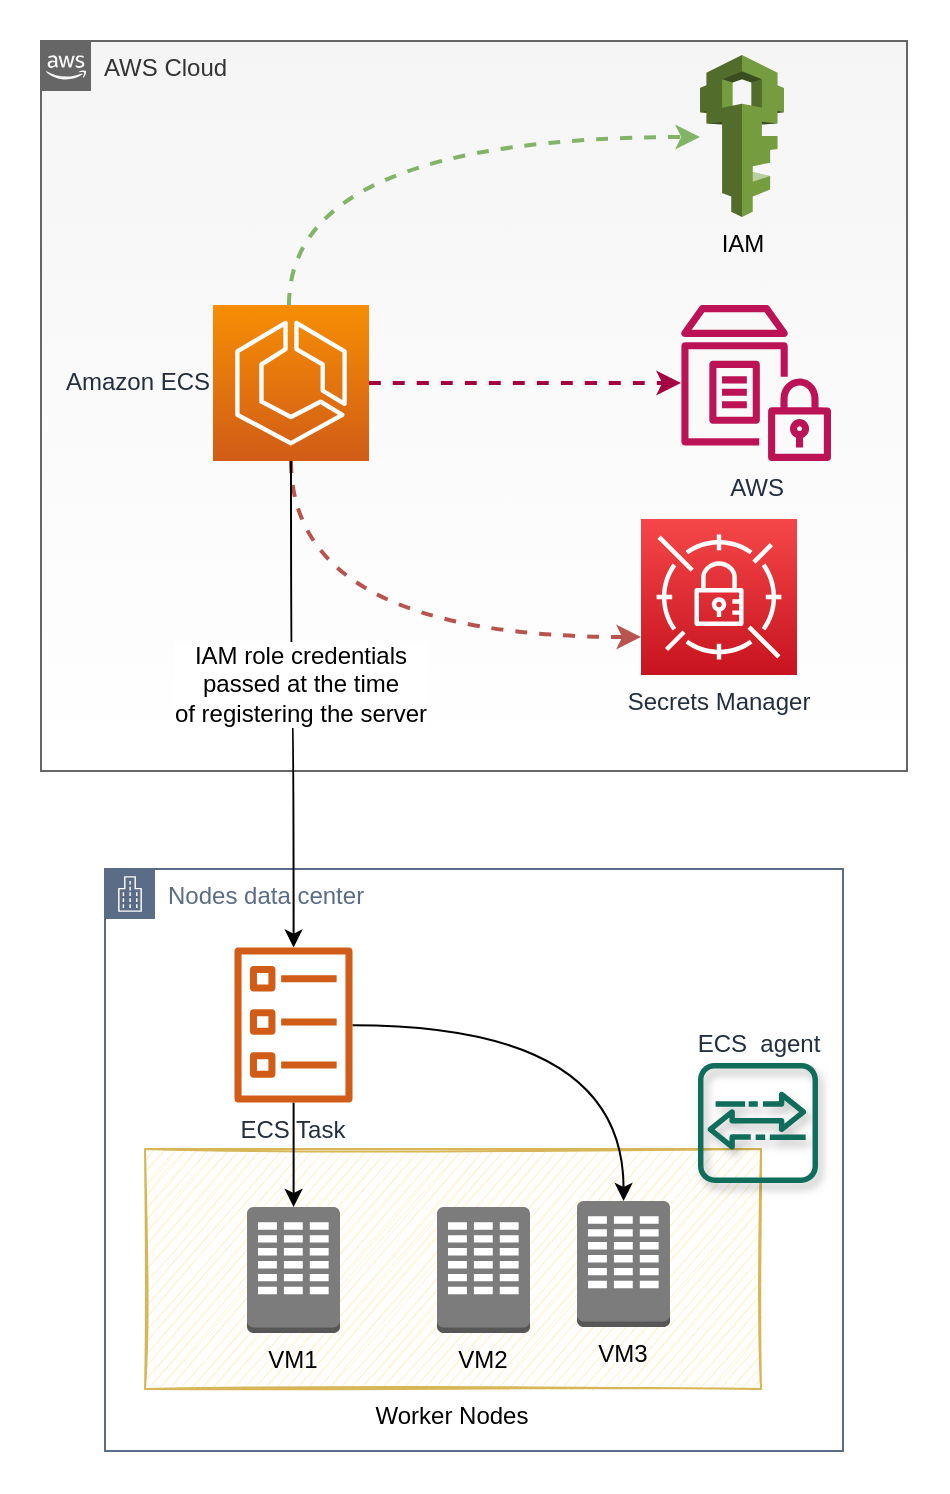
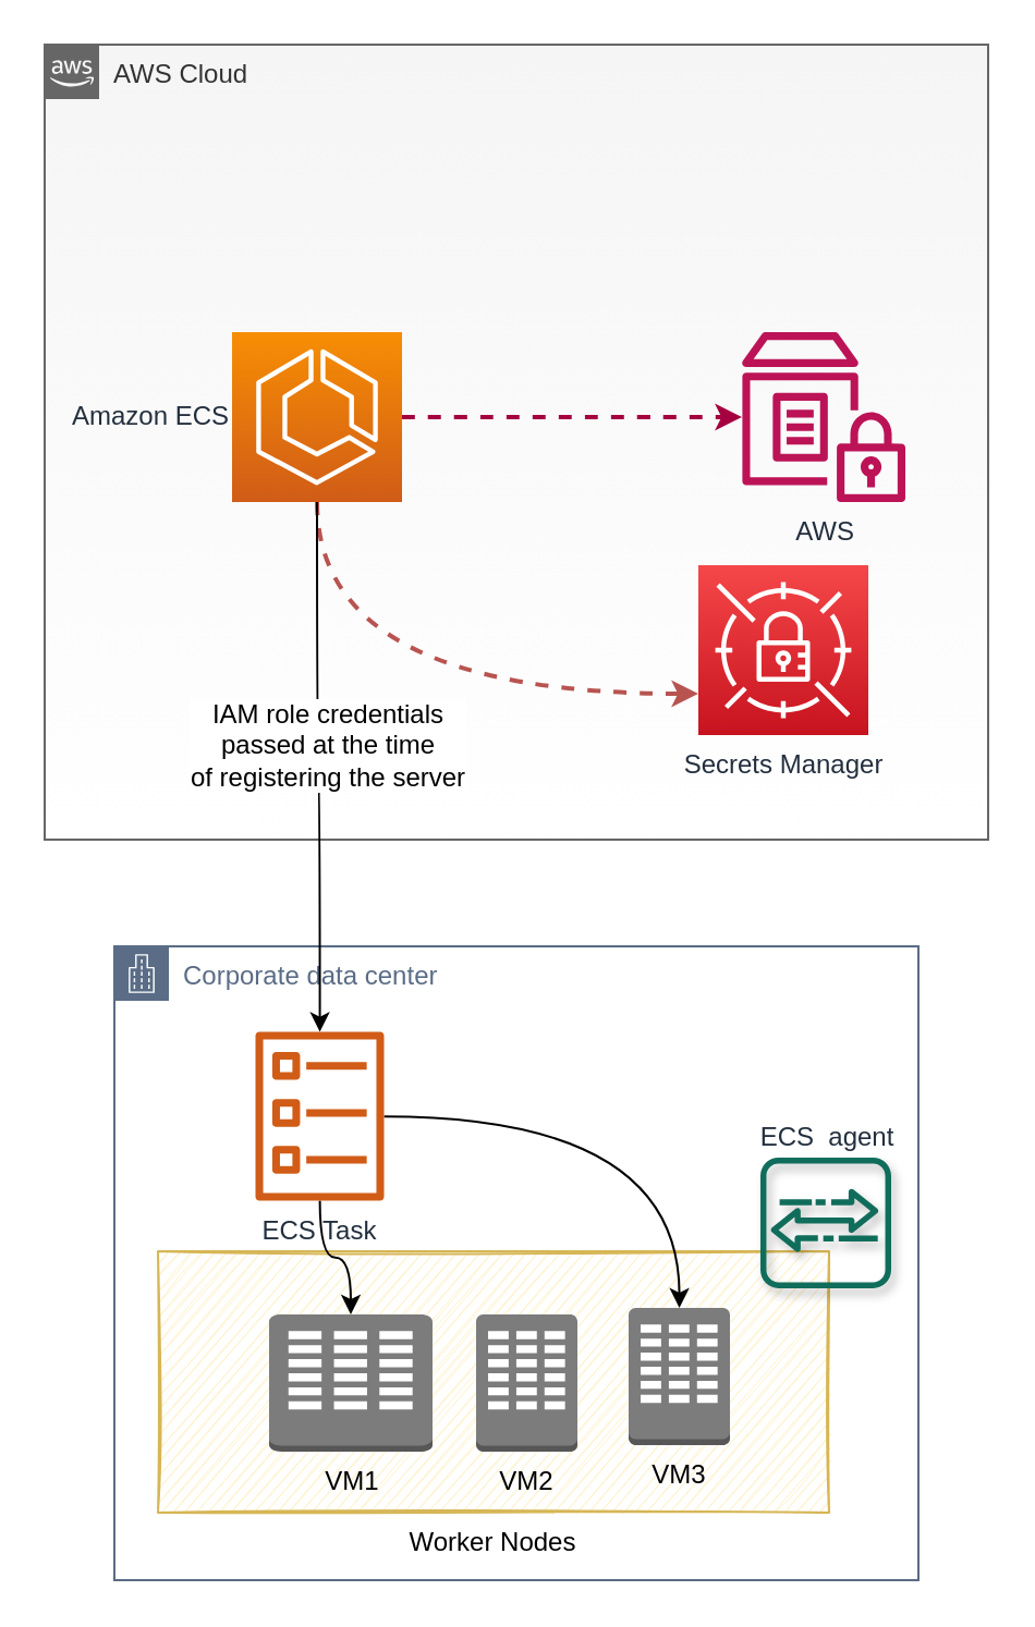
- <mxCell id="12" value="IAM" style="outlineConnect=0;dashed=0;verticalLabelPosition=bottom;verticalAlign=top;align=center;html=1;shape=mxgraph.aws3.iam;fillColor=#759C3E;gradientColor=none;" vertex="1" parent="1"><mxGeometry x="349.5" y="27" width="42" height="81" as="geometry" /></mxCell>
- <mxCell id="6" style="edgeStyle=orthogonalEdgeStyle;orthogonalLoop=1;jettySize=auto;html=1;curved=1;dashed=1;strokeWidth=2;fillColor=#d5e8d4;strokeColor=#82b366;" edge="1" parent="1" source="11" target="12"><mxGeometry relative="1" as="geometry"><Array as="points"><mxPoint x="144" y="68" /></Array></mxGeometry></mxCell>
- <mxCell id="2" value="Nodes data center" style="points=[[0,0],[0.25,0],[0.5,0],[0.75,0],[1,0],[1,0.25],[1,0.5],[1,0.75],[1,1],[0.75,1],[0.5,1],[0.25,1],[0,1],[0,0.75],[0,0.5],[0,0.25]];outlineConnect=0;gradientColor=none;html=1;whiteSpace=wrap;fontSize=12;fontStyle=0;shape=mxgraph.aws4.group;grIcon=mxgraph.aws4.group_corporate_data_center;strokeColor=#5A6C86;fillColor=none;verticalAlign=top;align=left;spacingLeft=30;fontColor=#5A6C86;dashed=0;" vertex="1" parent="1"><mxGeometry x="52" y="434" width="369" height="291" as="geometry" /></mxCell>
+ <mxCell id="2" value="Corporate data center" style="points=[[0,0],[0.25,0],[0.5,0],[0.75,0],[1,0],[1,0.25],[1,0.5],[1,0.75],[1,1],[0.75,1],[0.5,1],[0.25,1],[0,1],[0,0.75],[0,0.5],[0,0.25]];outlineConnect=0;gradientColor=none;html=1;whiteSpace=wrap;fontSize=12;fontStyle=0;shape=mxgraph.aws4.group;grIcon=mxgraph.aws4.group_corporate_data_center;strokeColor=#5A6C86;fillColor=none;verticalAlign=top;align=left;spacingLeft=30;fontColor=#5A6C86;dashed=0;" vertex="1" parent="1"><mxGeometry x="52" y="434" width="369" height="291" as="geometry" /></mxCell>
- <mxCell id="4" value="VM1" style="outlineConnect=0;dashed=0;verticalLabelPosition=bottom;verticalAlign=top;align=center;html=1;shape=mxgraph.aws3.corporate_data_center;fillColor=#7D7C7C;gradientColor=none;" vertex="1" parent="1"><mxGeometry x="123" y="603" width="46.5" height="63" as="geometry" /></mxCell>
+ <mxCell id="4" value="VM1" style="outlineConnect=0;dashed=0;verticalLabelPosition=bottom;verticalAlign=top;align=center;html=1;shape=mxgraph.aws3.corporate_data_center;fillColor=#7D7C7C;gradientColor=none;" vertex="1" parent="1"><mxGeometry x="123" y="603" width="75" height="63" as="geometry" /></mxCell>
